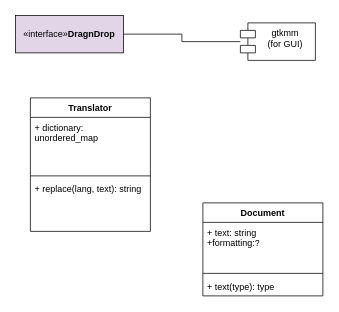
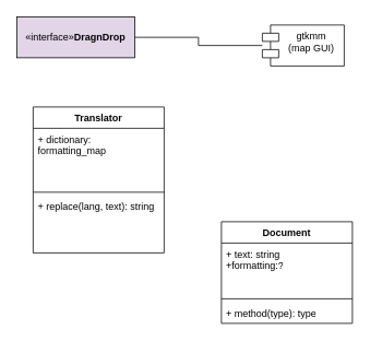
- <mxCell id="11" value="&lt;div&gt;gtkmm&lt;/div&gt;&lt;div&gt;(for GUI)&lt;br&gt;&lt;/div&gt;" style="shape=module;align=left;spacingLeft=20;align=center;verticalAlign=top;whiteSpace=wrap;html=1;" vertex="1" parent="1"><mxGeometry x="320" y="30" width="100" height="50" as="geometry" /></mxCell>
+ <mxCell id="11" value="&lt;div&gt;gtkmm&lt;/div&gt;&lt;div&gt;(map GUI)&lt;br&gt;&lt;/div&gt;" style="shape=module;align=left;spacingLeft=20;align=center;verticalAlign=top;whiteSpace=wrap;html=1;" vertex="1" parent="1"><mxGeometry x="320" y="30" width="100" height="50" as="geometry" /></mxCell>
- <mxCell id="3" value="+ dictionary: unordered_map" style="text;strokeColor=none;fillColor=none;align=left;verticalAlign=top;spacingLeft=4;spacingRight=4;overflow=hidden;rotatable=0;points=[[0,0.5],[1,0.5]];portConstraint=eastwest;whiteSpace=wrap;html=1;" vertex="1" parent="2"><mxGeometry y="26" width="160" height="74" as="geometry" /></mxCell>
+ <mxCell id="3" value="+ dictionary: formatting_map" style="text;strokeColor=none;fillColor=none;align=left;verticalAlign=top;spacingLeft=4;spacingRight=4;overflow=hidden;rotatable=0;points=[[0,0.5],[1,0.5]];portConstraint=eastwest;whiteSpace=wrap;html=1;" vertex="1" parent="2"><mxGeometry y="26" width="160" height="74" as="geometry" /></mxCell>
- <mxCell id="9" value="+ text(type): type" style="text;strokeColor=none;fillColor=none;align=left;verticalAlign=top;spacingLeft=4;spacingRight=4;overflow=hidden;rotatable=0;points=[[0,0.5],[1,0.5]];portConstraint=eastwest;whiteSpace=wrap;html=1;" vertex="1" parent="6"><mxGeometry y="98" width="160" height="26" as="geometry" /></mxCell>
+ <mxCell id="9" value="+ method(type): type" style="text;strokeColor=none;fillColor=none;align=left;verticalAlign=top;spacingLeft=4;spacingRight=4;overflow=hidden;rotatable=0;points=[[0,0.5],[1,0.5]];portConstraint=eastwest;whiteSpace=wrap;html=1;" vertex="1" parent="6"><mxGeometry y="98" width="160" height="26" as="geometry" /></mxCell>
